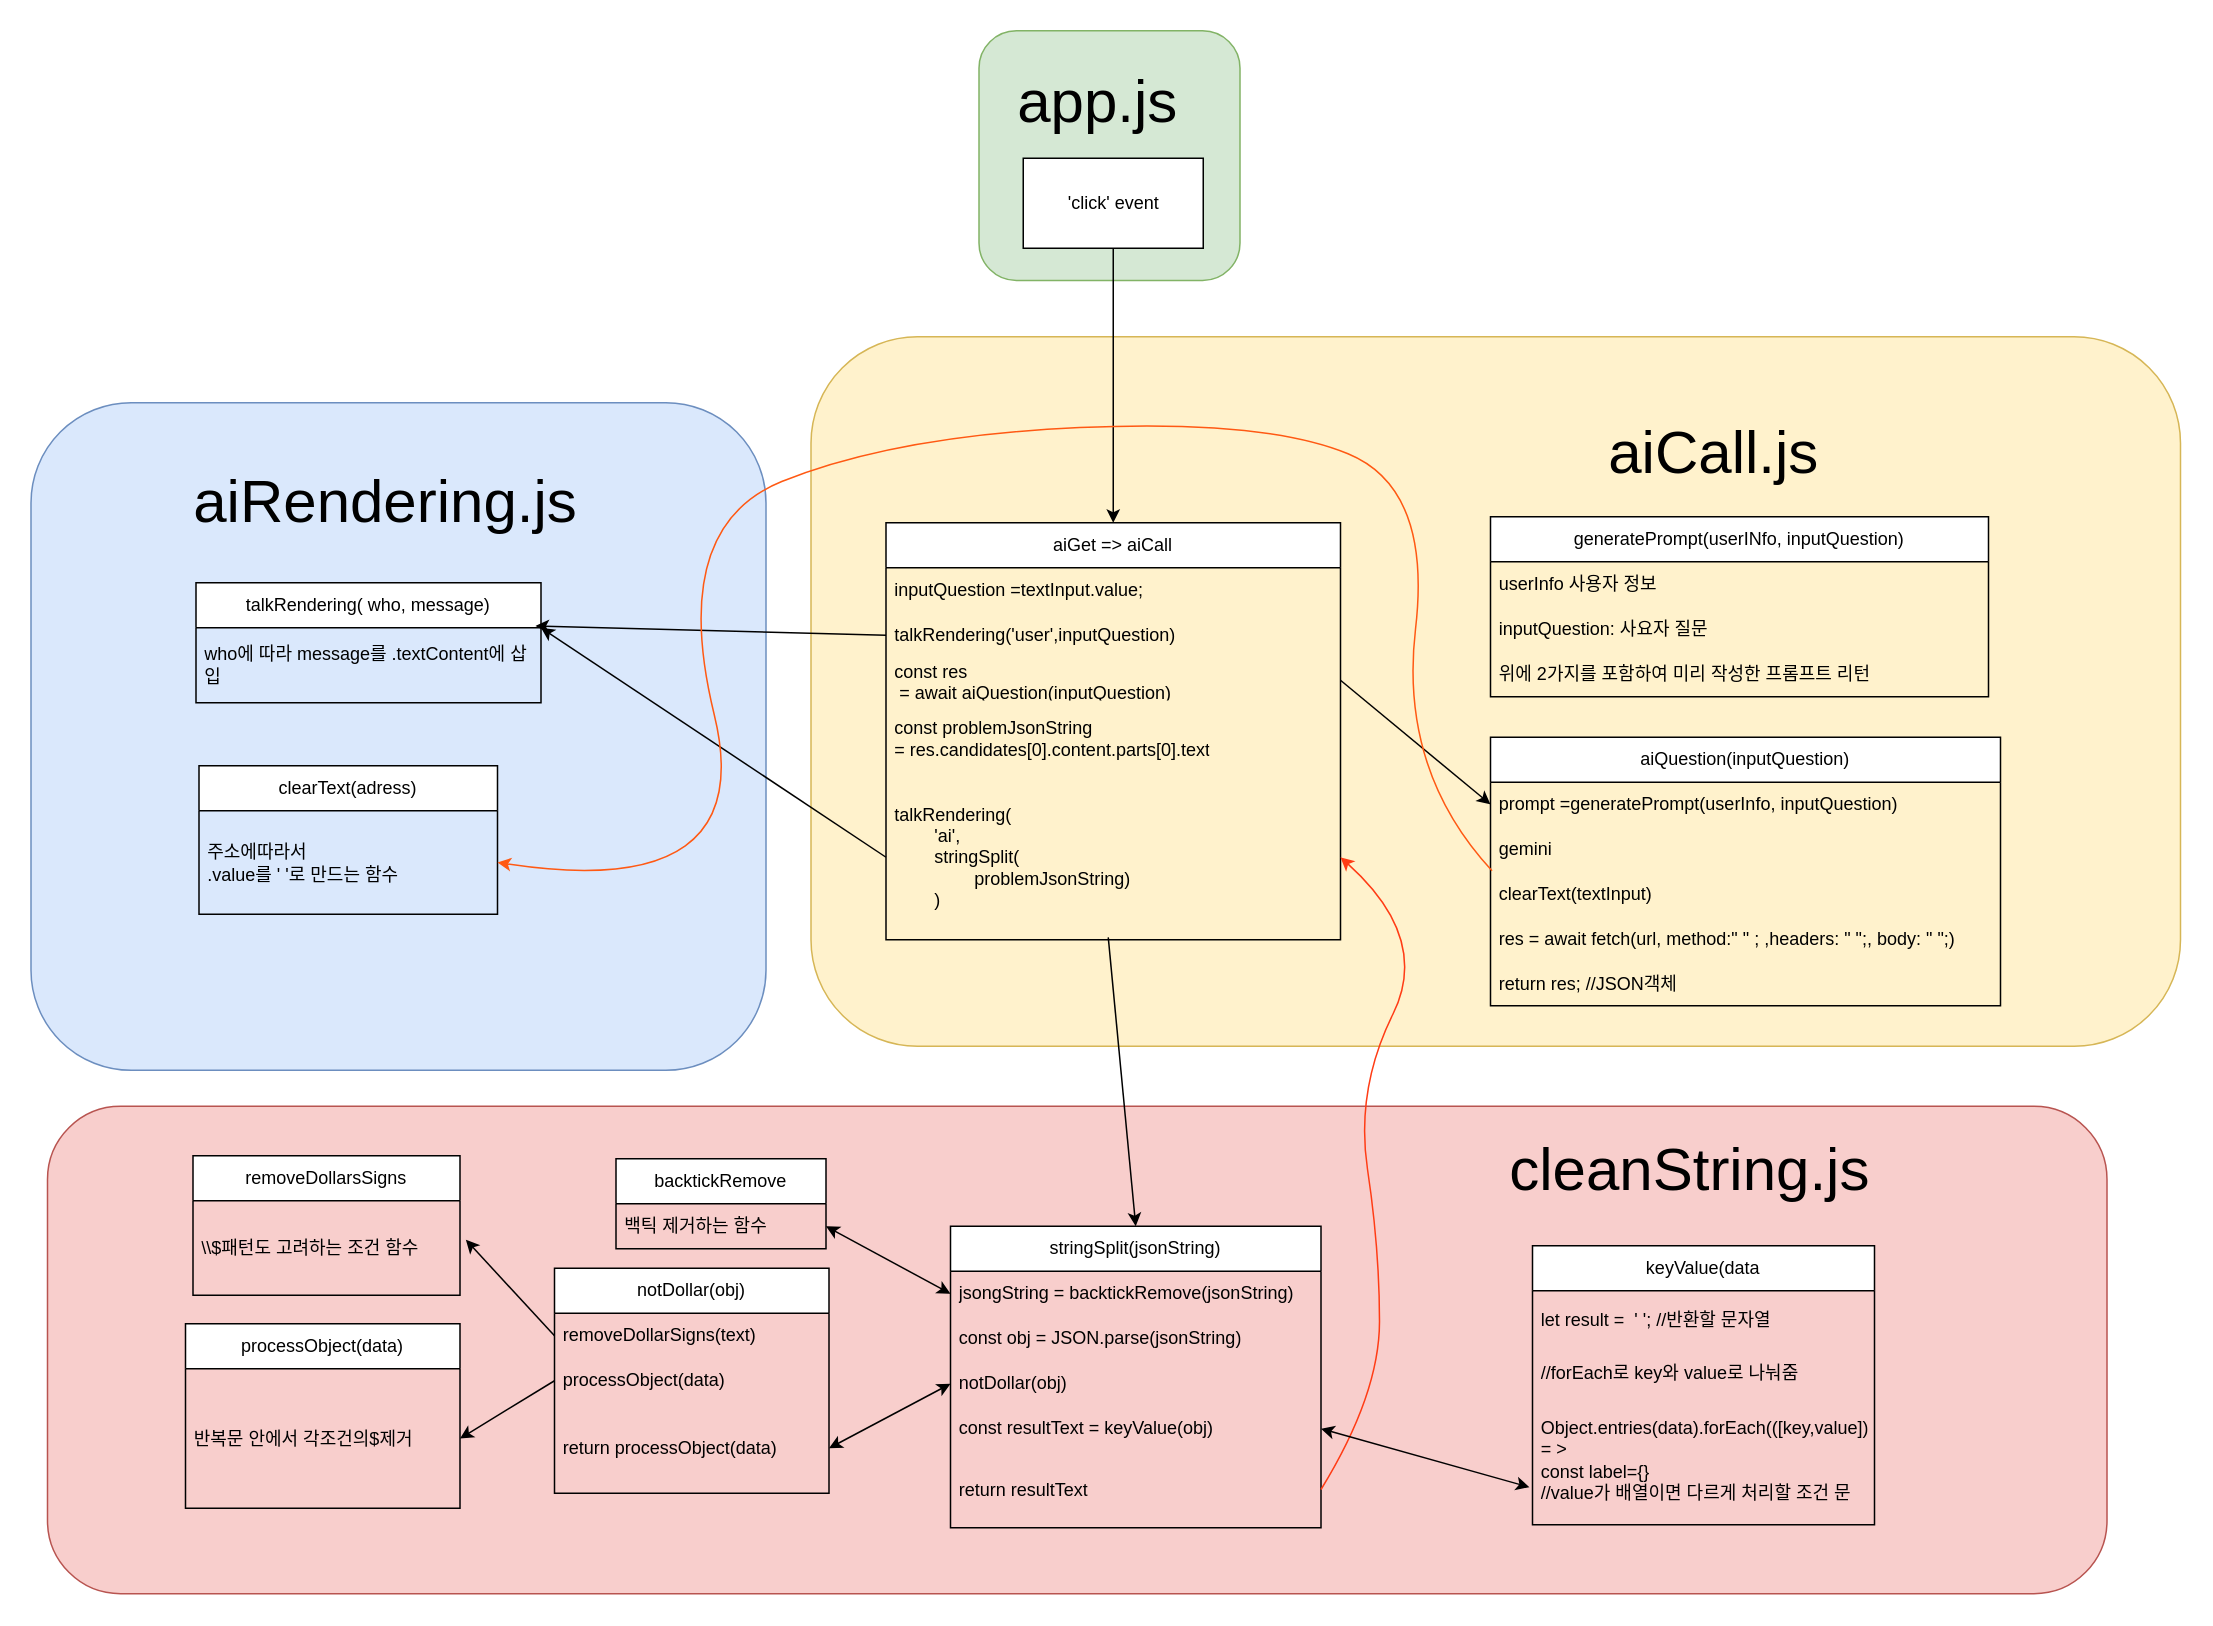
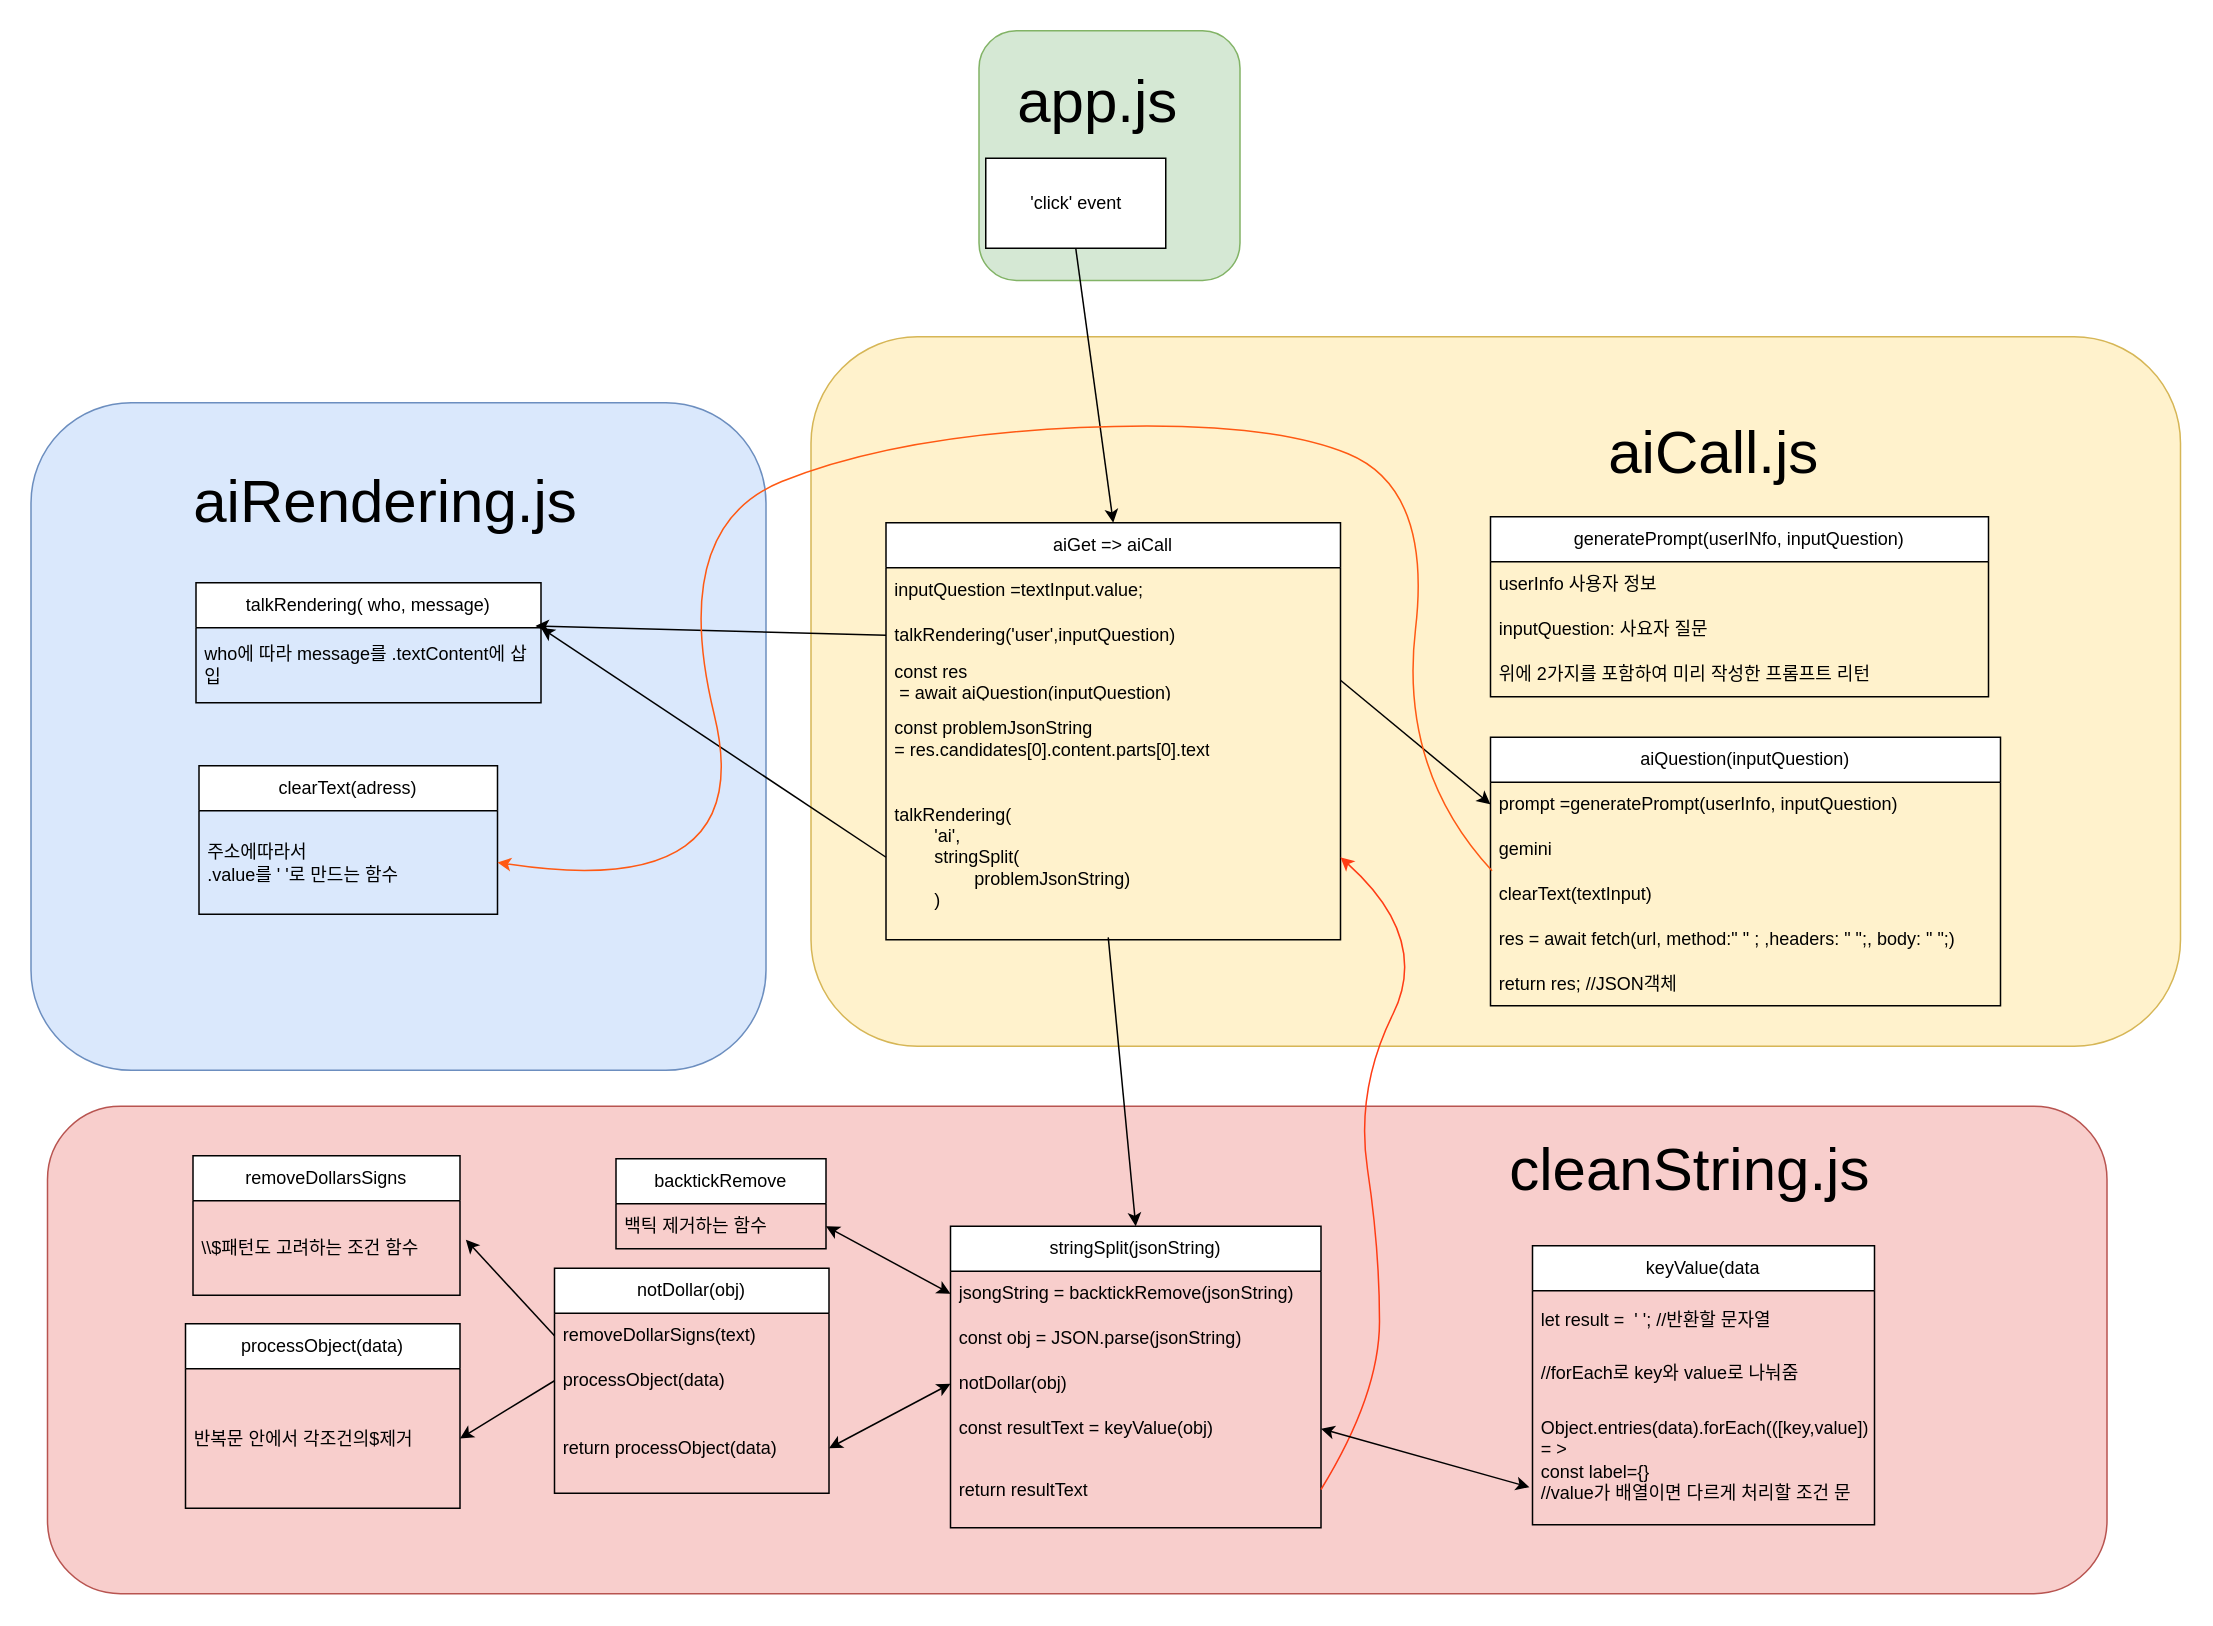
- <mxCell id="6" value="&lt;div&gt;'click' event&lt;/div&gt;" style="rounded=0;whiteSpace=wrap;html=1;strokeWidth=1;" vertex="1" parent="1"><mxGeometry x="681.5" y="105" width="120" height="60" as="geometry" /></mxCell>
+ <mxCell id="6" value="&lt;div&gt;'click' event&lt;/div&gt;" style="rounded=0;whiteSpace=wrap;html=1;strokeWidth=1;" vertex="1" parent="1"><mxGeometry x="656.5" y="105" width="120" height="60" as="geometry" /></mxCell>
